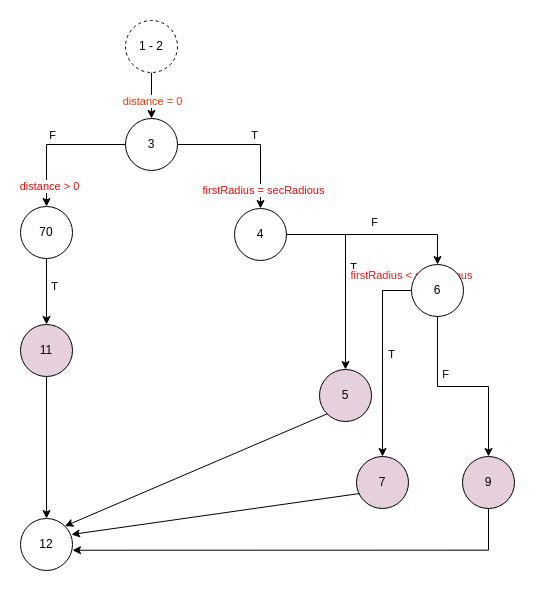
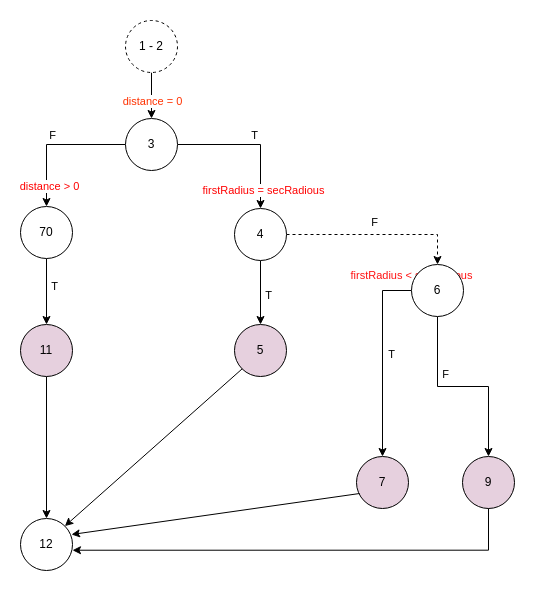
- <mxCell id="14" value="" style="edgeStyle=orthogonalEdgeStyle;rounded=0;orthogonalLoop=1;jettySize=auto;html=1;" parent="1" source="17" target="26" edge="1"><mxGeometry relative="1" as="geometry" /></mxCell>
+ <mxCell id="14" value="" style="edgeStyle=orthogonalEdgeStyle;rounded=0;orthogonalLoop=1;jettySize=auto;html=1;dashed=1;" parent="1" source="17" target="26" edge="1"><mxGeometry relative="1" as="geometry" /></mxCell>
- <mxCell id="21" value="5" style="ellipse;whiteSpace=wrap;html=1;aspect=fixed;fillColor=#E6D0DE;" parent="1" vertex="1"><mxGeometry x="319" y="369" width="52" height="52" as="geometry" /></mxCell>
+ <mxCell id="21" value="5" style="ellipse;whiteSpace=wrap;html=1;aspect=fixed;fillColor=#E6D0DE;" parent="1" vertex="1"><mxGeometry x="234" y="324" width="52" height="52" as="geometry" /></mxCell>
